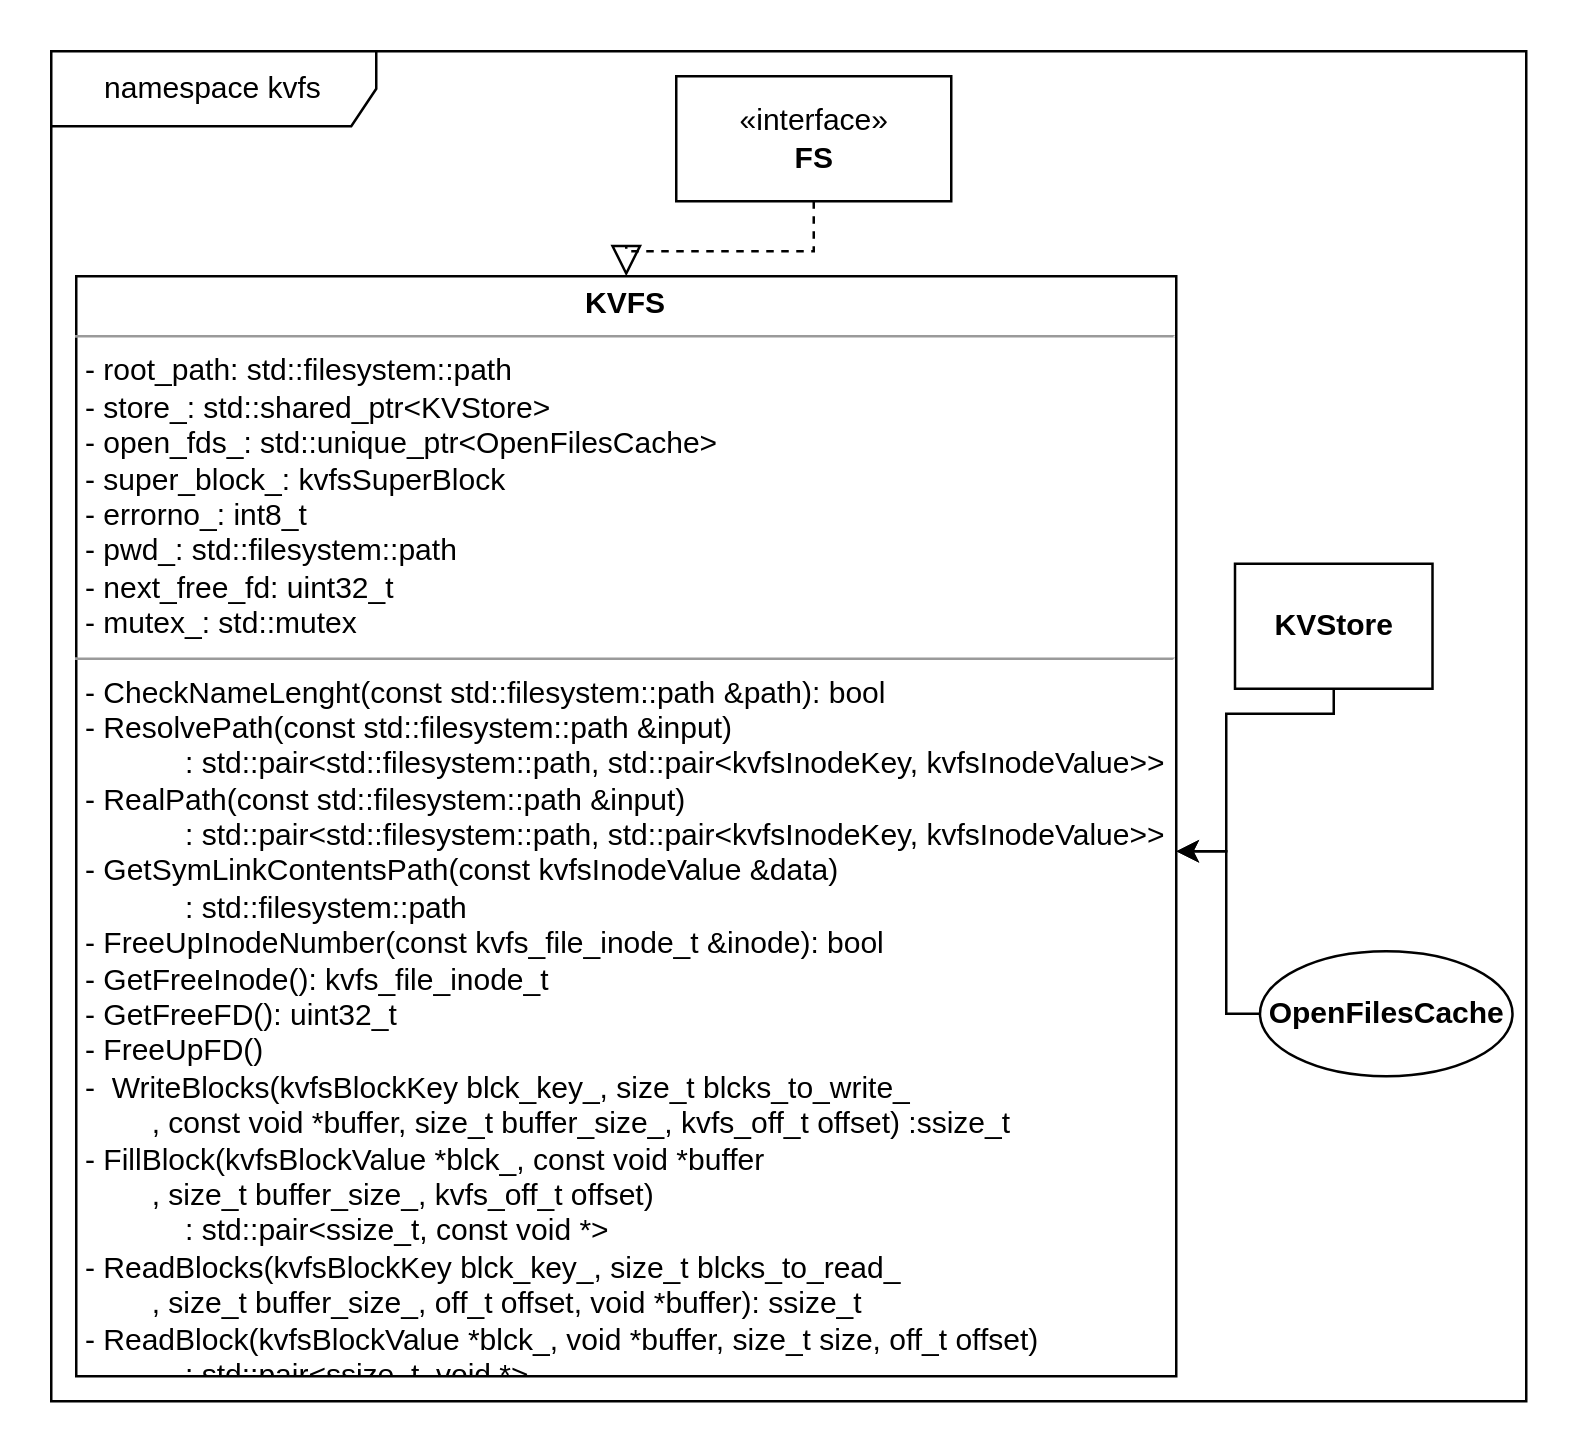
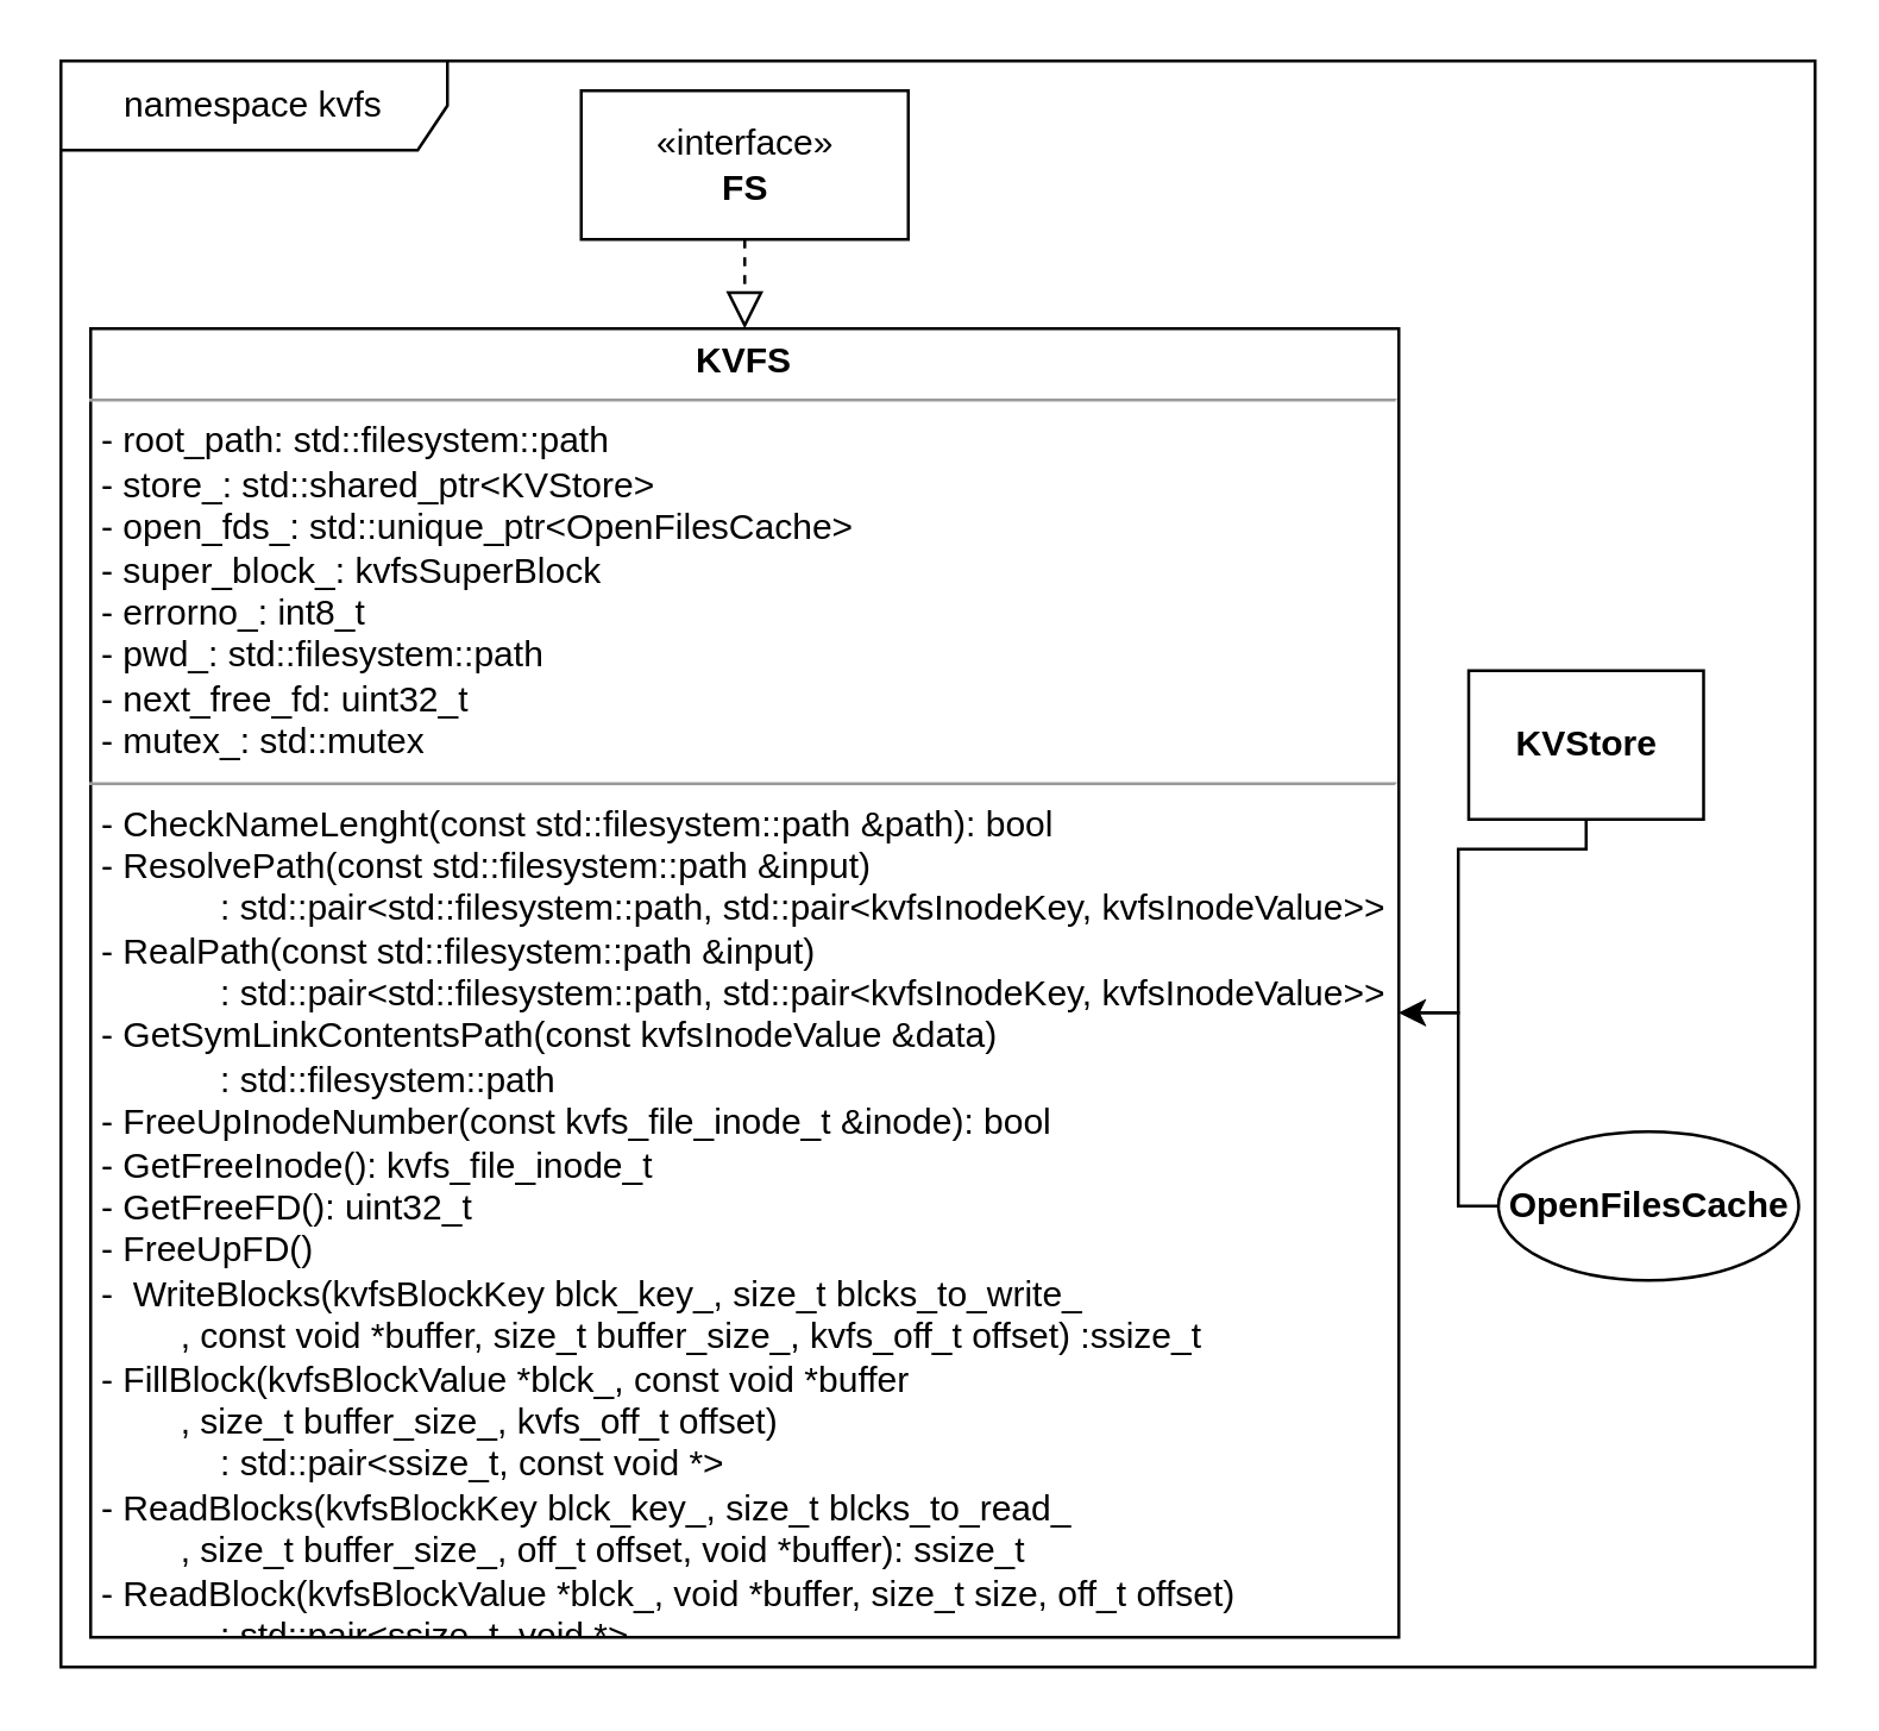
- <mxCell id="5" value="«interface»&lt;br&gt;&lt;b&gt;FS&lt;/b&gt;" style="html=1;" parent="1" vertex="1"><mxGeometry x="270" y="30" width="110" height="50" as="geometry" /></mxCell>
+ <mxCell id="5" value="«interface»&lt;br&gt;&lt;b&gt;FS&lt;/b&gt;" style="html=1;" parent="1" vertex="1"><mxGeometry x="195" y="30" width="110" height="50" as="geometry" /></mxCell>
